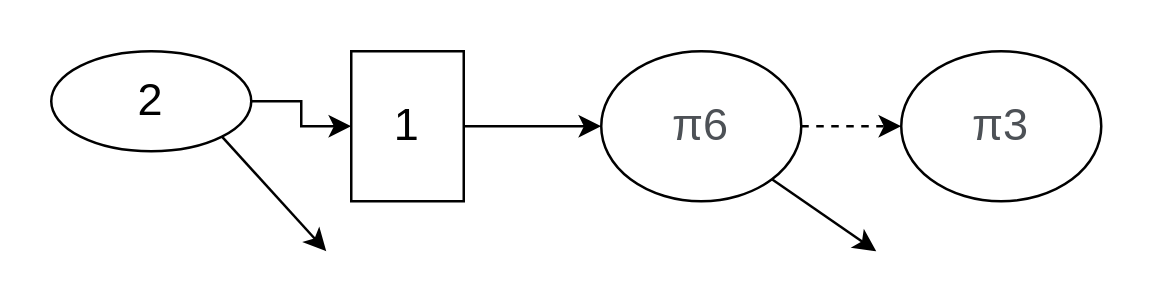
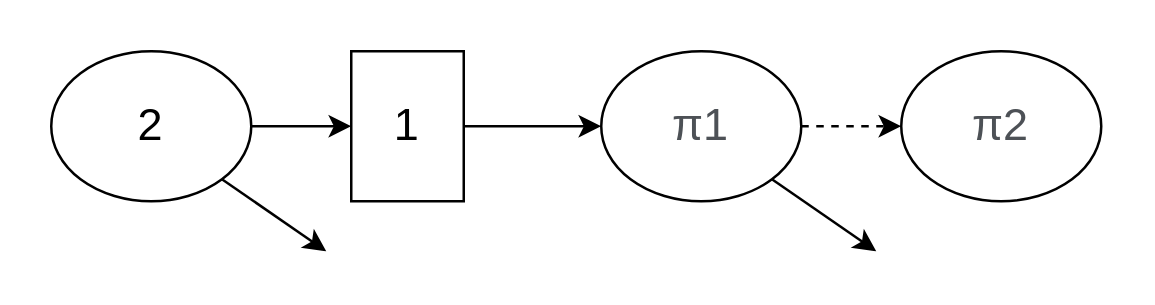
- <mxCell id="3" value="&lt;font style=&quot;font-size: 18px&quot;&gt;2&lt;/font&gt;" style="ellipse;whiteSpace=wrap;html=1;" vertex="1" parent="1"><mxGeometry x="20" y="20" width="80" height="40" as="geometry" /></mxCell>
+ <mxCell id="3" value="&lt;font style=&quot;font-size: 18px&quot;&gt;2&lt;/font&gt;" style="ellipse;whiteSpace=wrap;html=1;" vertex="1" parent="1"><mxGeometry x="20" y="20" width="80" height="60" as="geometry" /></mxCell>
- <mxCell id="7" value="&lt;font&gt;&lt;span style=&quot;color: rgb(77 , 81 , 86) ; text-align: left ; background-color: rgb(255 , 255 , 255)&quot;&gt;&lt;font style=&quot;font-size: 18px&quot;&gt;π6&lt;/font&gt;&lt;/span&gt;&lt;/font&gt;" style="ellipse;whiteSpace=wrap;html=1;" vertex="1" parent="1"><mxGeometry x="240" y="20" width="80" height="60" as="geometry" /></mxCell>
+ <mxCell id="7" value="&lt;font&gt;&lt;span style=&quot;color: rgb(77 , 81 , 86) ; text-align: left ; background-color: rgb(255 , 255 , 255)&quot;&gt;&lt;font style=&quot;font-size: 18px&quot;&gt;π1&lt;/font&gt;&lt;/span&gt;&lt;/font&gt;" style="ellipse;whiteSpace=wrap;html=1;" vertex="1" parent="1"><mxGeometry x="240" y="20" width="80" height="60" as="geometry" /></mxCell>
- <mxCell id="8" value="&lt;span style=&quot;color: rgb(77 , 81 , 86) ; font-size: 18px ; text-align: left ; background-color: rgb(255 , 255 , 255)&quot;&gt;π3&lt;/span&gt;" style="ellipse;whiteSpace=wrap;html=1;" vertex="1" parent="1"><mxGeometry x="360" y="20" width="80" height="60" as="geometry" /></mxCell>
+ <mxCell id="8" value="&lt;span style=&quot;color: rgb(77 , 81 , 86) ; font-size: 18px ; text-align: left ; background-color: rgb(255 , 255 , 255)&quot;&gt;π2&lt;/span&gt;" style="ellipse;whiteSpace=wrap;html=1;" vertex="1" parent="1"><mxGeometry x="360" y="20" width="80" height="60" as="geometry" /></mxCell>
